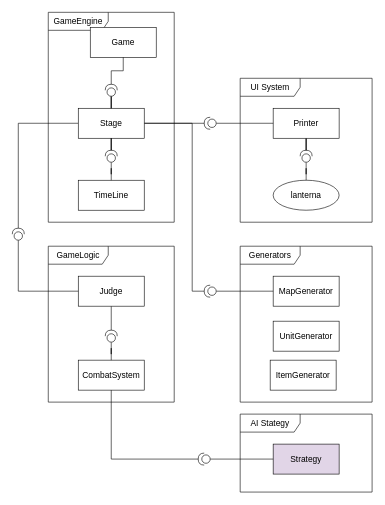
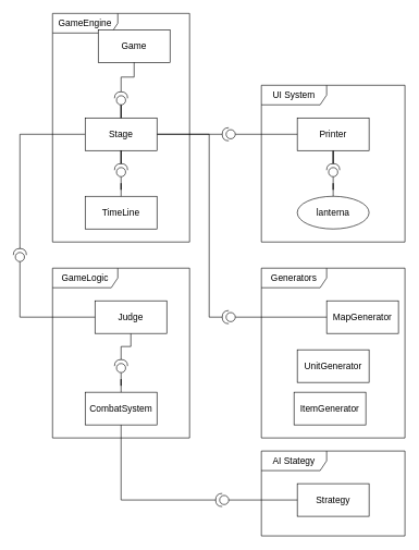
- <mxCell id="19" value="Judge" style="html=1;whiteSpace=wrap;fontSize=14;" vertex="1" parent="1"><mxGeometry x="130" y="460" width="110" height="50" as="geometry" /></mxCell>
+ <mxCell id="19" value="Judge" style="html=1;whiteSpace=wrap;fontSize=14;" vertex="1" parent="1"><mxGeometry x="145" y="460" width="110" height="50" as="geometry" /></mxCell>
- <mxCell id="9" value="MapGenerator" style="html=1;whiteSpace=wrap;fontSize=14;" vertex="1" parent="1"><mxGeometry x="455" y="460" width="110" height="50" as="geometry" /></mxCell>
+ <mxCell id="9" value="MapGenerator" style="html=1;whiteSpace=wrap;fontSize=14;" vertex="1" parent="1"><mxGeometry x="500" y="460" width="110" height="50" as="geometry" /></mxCell>
- <mxCell id="16" value="Strategy" style="html=1;whiteSpace=wrap;fontSize=14;fillColor=#e1d5e7;" vertex="1" parent="1"><mxGeometry x="455" y="740" width="110" height="50" as="geometry" /></mxCell>
+ <mxCell id="16" value="Strategy" style="html=1;whiteSpace=wrap;fontSize=14;" vertex="1" parent="1"><mxGeometry x="455" y="740" width="110" height="50" as="geometry" /></mxCell>
